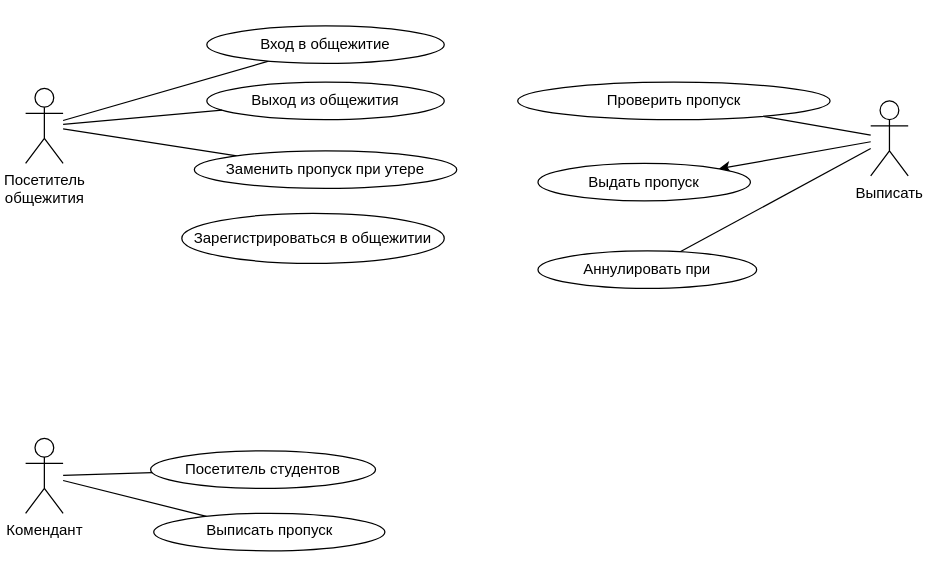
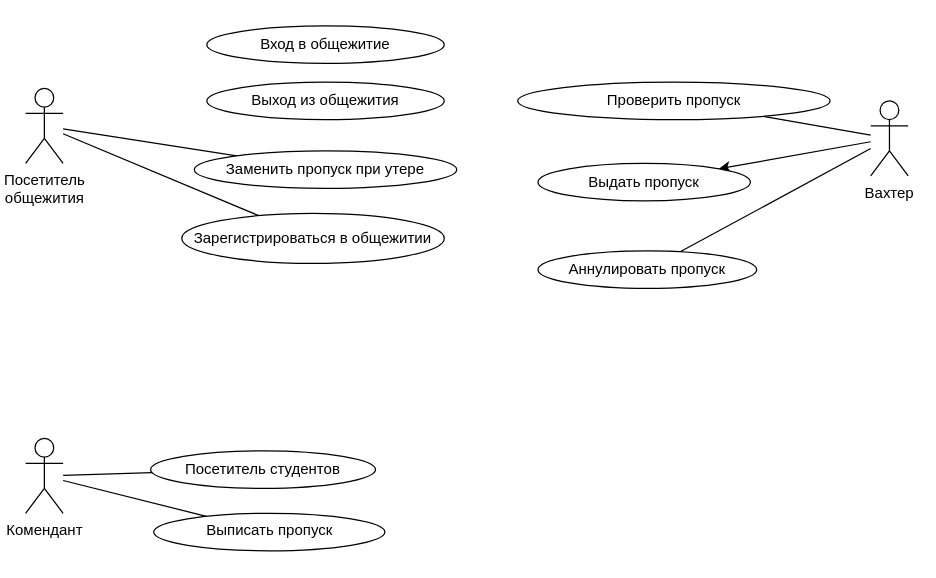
- <mxCell id="4" value="" style="endArrow=none;html=1;" parent="1" source="16" target="5" edge="1"><mxGeometry width="50" height="50" relative="1" as="geometry"><mxPoint x="150" y="80" as="sourcePoint" /><mxPoint x="240" y="90" as="targetPoint" /></mxGeometry></mxCell>
- <mxCell id="17" value="" style="endArrow=none;html=1;" parent="1" source="16" target="6" edge="1"><mxGeometry width="50" height="50" relative="1" as="geometry"><mxPoint x="150" y="80" as="sourcePoint" /><mxPoint x="240" y="120" as="targetPoint" /></mxGeometry></mxCell>
+ <mxCell id="15" style="edgeStyle=none;orthogonalLoop=1;jettySize=auto;html=1;endArrow=none;" parent="1" source="16" target="19" edge="1"><mxGeometry relative="1" as="geometry"><mxPoint x="160" y="190" as="targetPoint" /></mxGeometry></mxCell>
- <mxCell id="13" value="Выписать" style="shape=umlActor;verticalLabelPosition=bottom;verticalAlign=top;html=1;outlineConnect=0;labelBackgroundColor=none;" parent="1" vertex="1"><mxGeometry x="696.25" y="80" width="30" height="60" as="geometry" /></mxCell>
+ <mxCell id="13" value="Вахтер" style="shape=umlActor;verticalLabelPosition=bottom;verticalAlign=top;html=1;outlineConnect=0;labelBackgroundColor=none;" parent="1" vertex="1"><mxGeometry x="696.25" y="80" width="30" height="60" as="geometry" /></mxCell>
- <mxCell id="10" value="Аннулировать при" style="ellipse;whiteSpace=wrap;html=1;labelBackgroundColor=none;" parent="1" vertex="1"><mxGeometry x="430" y="200" width="175" height="30" as="geometry" /></mxCell>
+ <mxCell id="10" value="Аннулировать пропуск" style="ellipse;whiteSpace=wrap;html=1;labelBackgroundColor=none;" parent="1" vertex="1"><mxGeometry x="430" y="200" width="175" height="30" as="geometry" /></mxCell>
